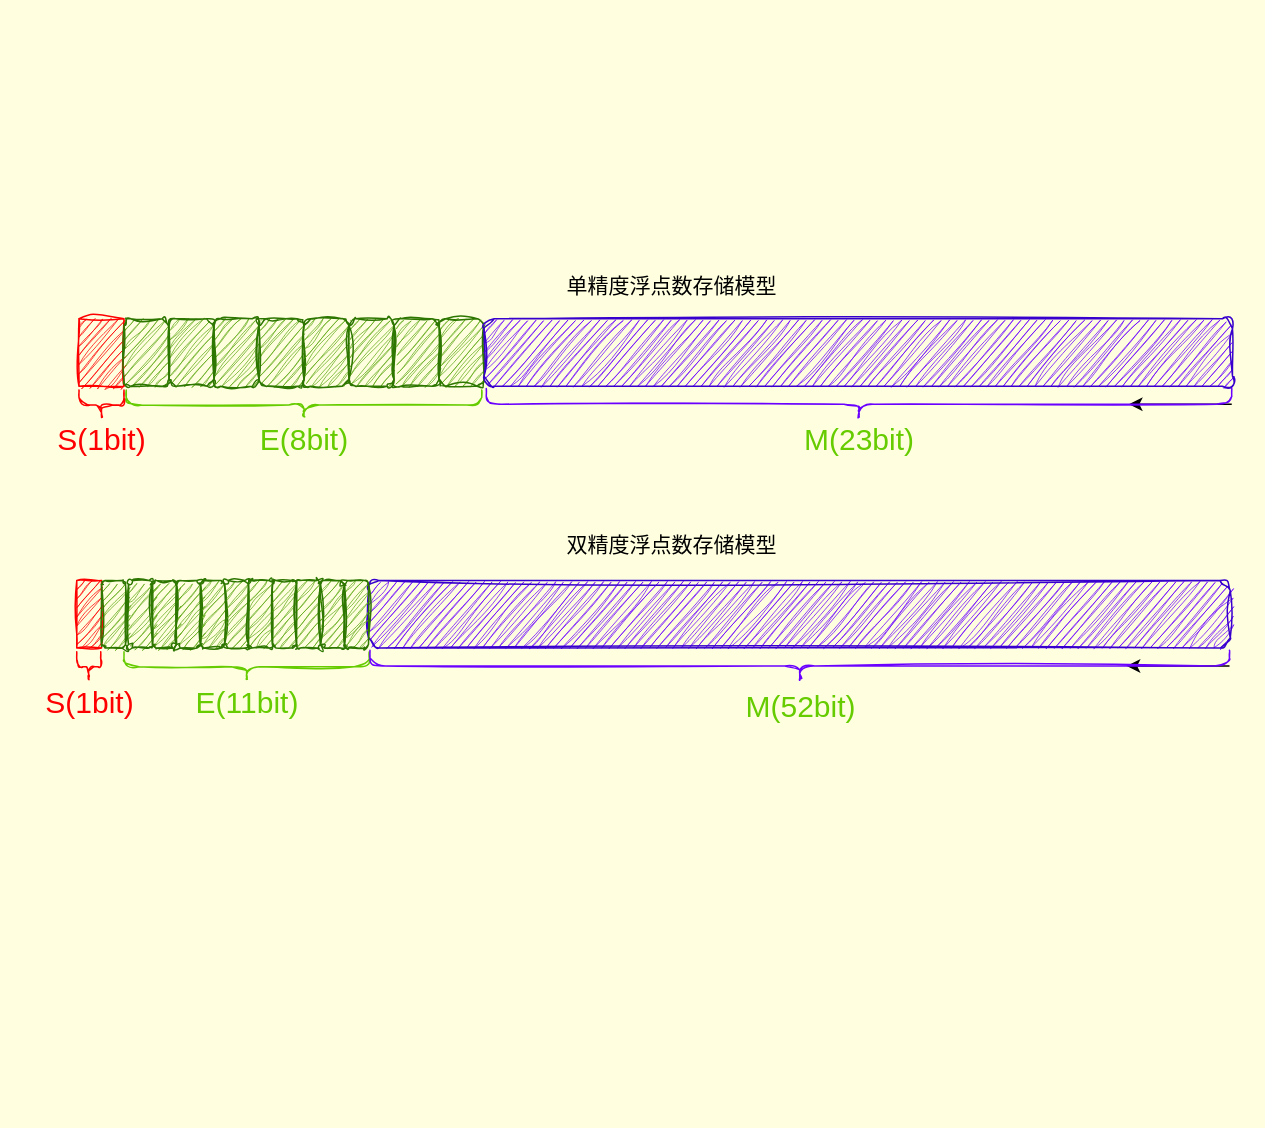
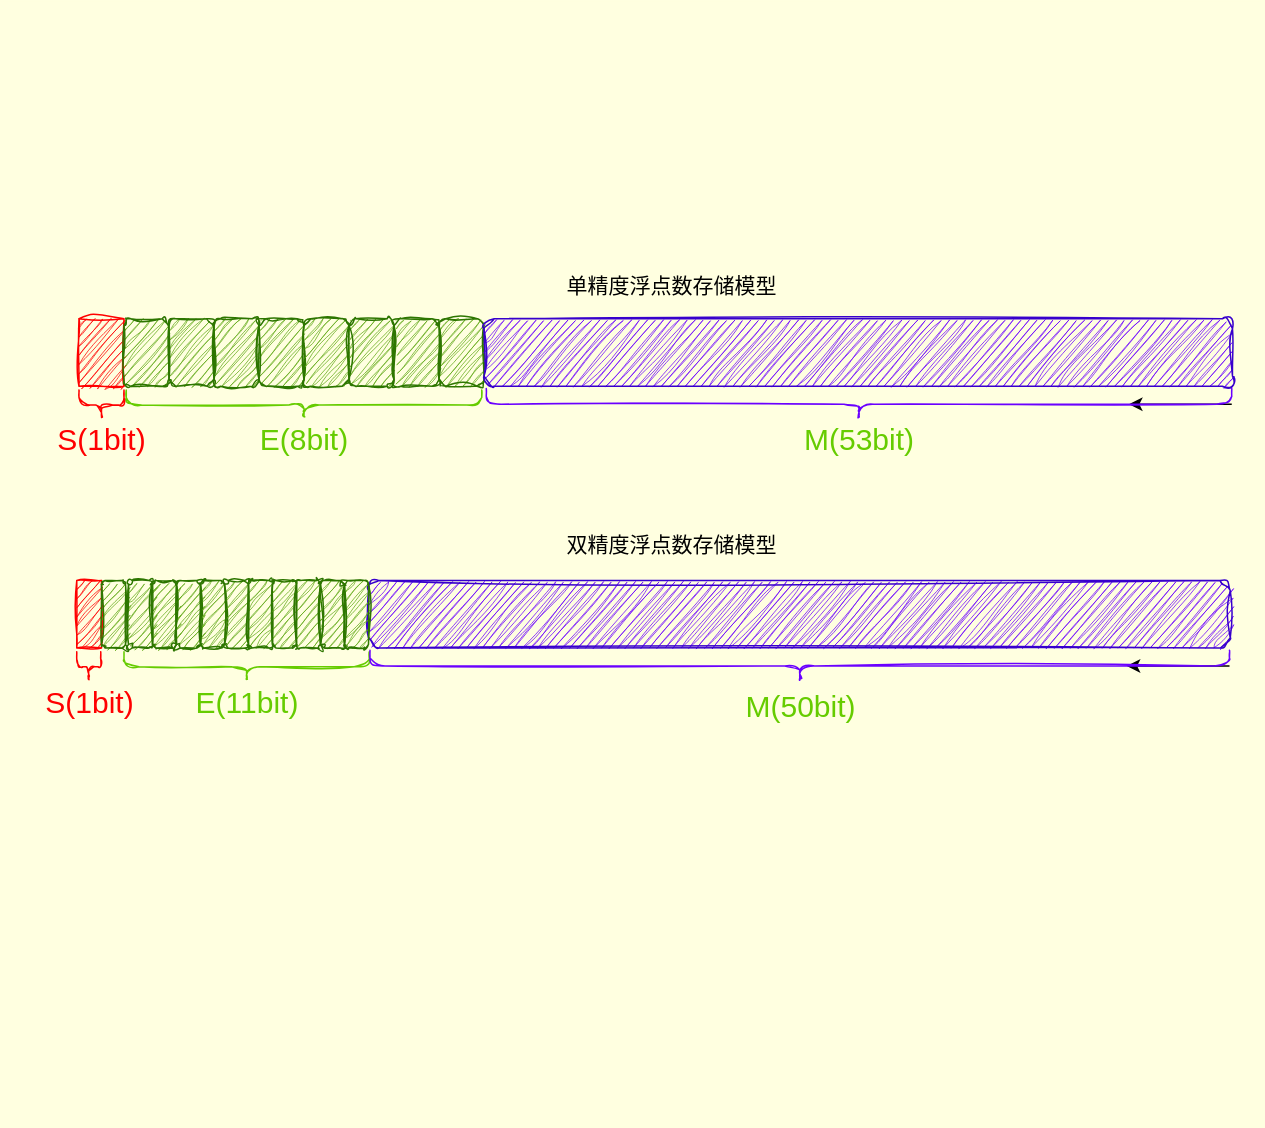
- <mxCell id="18" value="M(23bit)" style="text;html=1;align=center;verticalAlign=middle;resizable=0;points=[];autosize=1;strokeColor=none;fillColor=none;fontSize=20;fontColor=#66CC00;" vertex="1" parent="1"><mxGeometry x="526" y="274" width="91" height="36" as="geometry" /></mxCell>
+ <mxCell id="18" value="M(53bit)" style="text;html=1;align=center;verticalAlign=middle;resizable=0;points=[];autosize=1;strokeColor=none;fillColor=none;fontSize=20;fontColor=#66CC00;" vertex="1" parent="1"><mxGeometry x="526" y="274" width="91" height="36" as="geometry" /></mxCell>
- <mxCell id="29" value="M(52bit)" style="text;html=1;align=center;verticalAlign=middle;resizable=0;points=[];autosize=1;strokeColor=none;fillColor=none;fontSize=20;fontColor=#66CC00;" vertex="1" parent="1"><mxGeometry x="487" y="452" width="91" height="36" as="geometry" /></mxCell>
+ <mxCell id="29" value="M(50bit)" style="text;html=1;align=center;verticalAlign=middle;resizable=0;points=[];autosize=1;strokeColor=none;fillColor=none;fontSize=20;fontColor=#66CC00;" vertex="1" parent="1"><mxGeometry x="487" y="452" width="91" height="36" as="geometry" /></mxCell>
